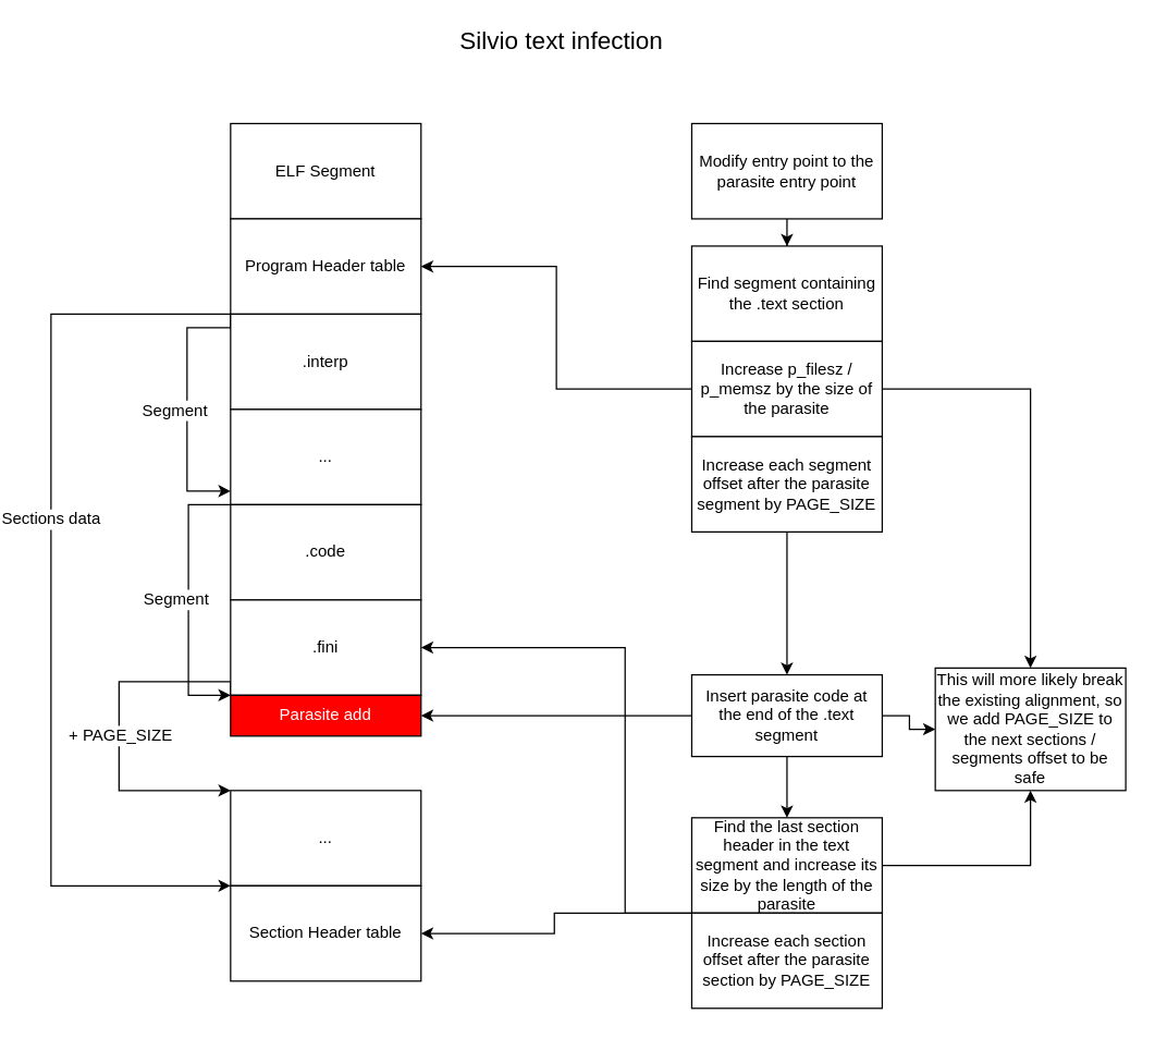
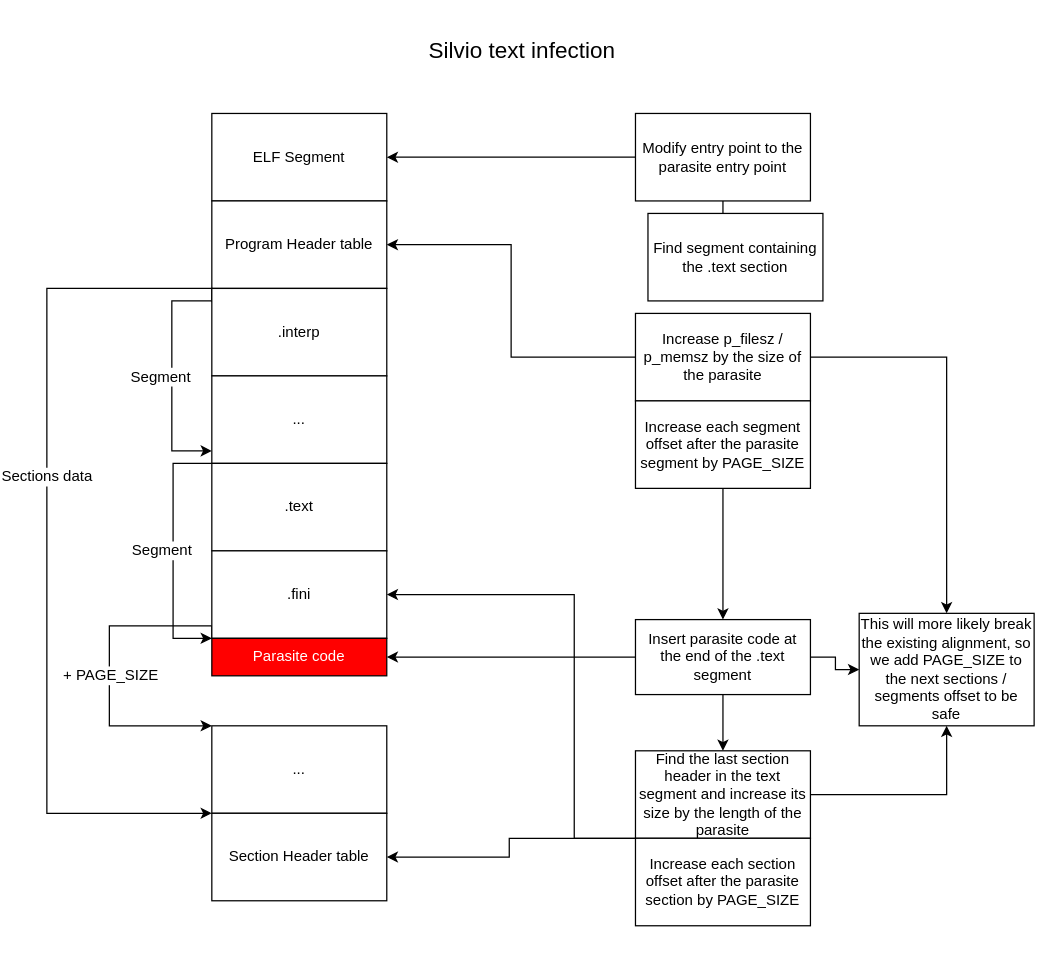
- <mxCell id="37" value="&lt;font style=&quot;font-size: 18px&quot;&gt;Silvio text infection&lt;/font&gt;" style="text;html=1;align=center;verticalAlign=middle;resizable=0;points=[];autosize=1;" vertex="1" parent="1"><mxGeometry x="315" y="20" width="160" height="20" as="geometry" /></mxCell>
+ <mxCell id="37" value="&lt;font style=&quot;font-size: 18px&quot;&gt;Silvio text infection&lt;/font&gt;" style="text;html=1;align=center;verticalAlign=middle;resizable=0;points=[];autosize=1;" vertex="1" parent="1"><mxGeometry x="320" y="30" width="160" height="20" as="geometry" /></mxCell>
+ <mxCell id="3" style="edgeStyle=orthogonalEdgeStyle;rounded=0;orthogonalLoop=1;jettySize=auto;html=1;entryX=1;entryY=0.5;entryDx=0;entryDy=0;" edge="1" parent="1" source="5" target="2"><mxGeometry relative="1" as="geometry" /></mxCell>
- <mxCell id="8" value="Find segment containing the .text section" style="rounded=0;whiteSpace=wrap;html=1;" vertex="1" parent="1"><mxGeometry x="491" y="180" width="140" height="70" as="geometry" /></mxCell>
+ <mxCell id="8" value="Find segment containing the .text section" style="rounded=0;whiteSpace=wrap;html=1;" vertex="1" parent="1"><mxGeometry x="501" y="170" width="140" height="70" as="geometry" /></mxCell>
- <mxCell id="21" value=".code" style="rounded=0;whiteSpace=wrap;html=1;" vertex="1" parent="1"><mxGeometry x="152" y="370" width="140" height="70" as="geometry" /></mxCell>
+ <mxCell id="21" value=".text" style="rounded=0;whiteSpace=wrap;html=1;" vertex="1" parent="1"><mxGeometry x="152" y="370" width="140" height="70" as="geometry" /></mxCell>
- <mxCell id="31" value="&lt;font color=&quot;#ffffff&quot;&gt;Parasite add&lt;/font&gt;" style="rounded=0;whiteSpace=wrap;html=1;fillColor=#FF0000;" vertex="1" parent="1"><mxGeometry x="152" y="510" width="140" height="30" as="geometry" /></mxCell>
+ <mxCell id="31" value="&lt;font color=&quot;#ffffff&quot;&gt;Parasite code&lt;/font&gt;" style="rounded=0;whiteSpace=wrap;html=1;fillColor=#FF0000;" vertex="1" parent="1"><mxGeometry x="152" y="510" width="140" height="30" as="geometry" /></mxCell>
